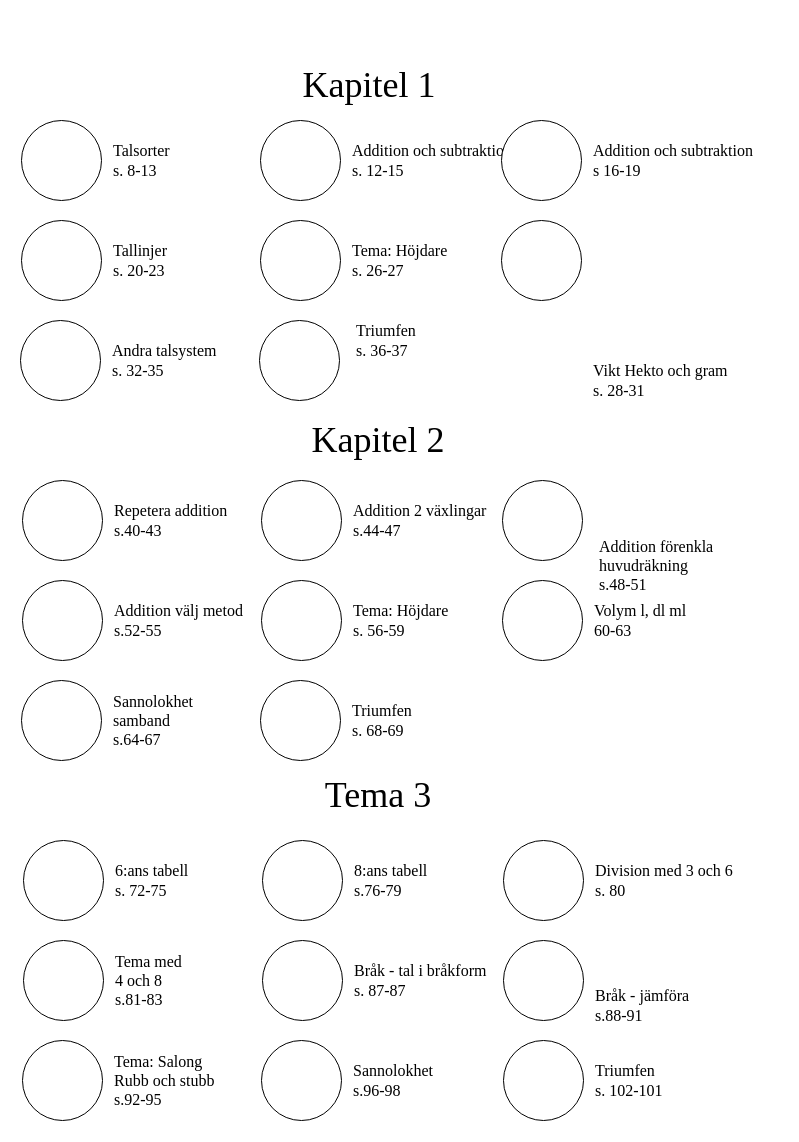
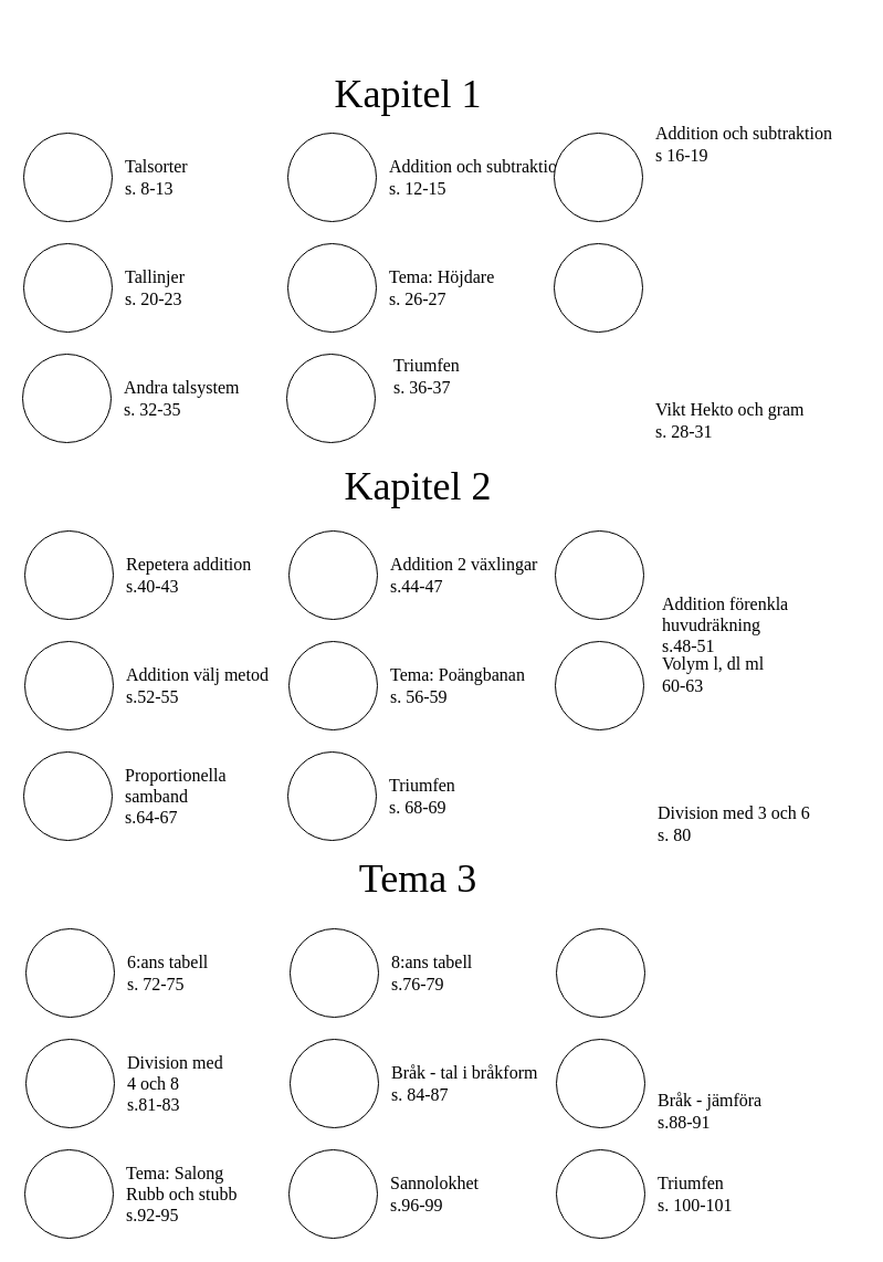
- <mxCell id="8" value="&lt;font face=&quot;Comic Sans MS&quot; style=&quot;font-size: 16px;&quot;&gt;Addition och subtraktion &lt;br&gt;s 16-19&lt;/font&gt;" style="text;html=1;align=left;verticalAlign=middle;whiteSpace=wrap;rounded=0;" vertex="1" parent="1"><mxGeometry x="591" y="145" width="180" height="30" as="geometry" /></mxCell>
+ <mxCell id="8" value="&lt;font face=&quot;Comic Sans MS&quot; style=&quot;font-size: 16px;&quot;&gt;Addition och subtraktion &lt;br&gt;s 16-19&lt;/font&gt;" style="text;html=1;align=left;verticalAlign=middle;whiteSpace=wrap;rounded=0;" vertex="1" parent="1"><mxGeometry x="591" y="115" width="180" height="30" as="geometry" /></mxCell>
- <mxCell id="29" value="&lt;font face=&quot;Comic Sans MS&quot;&gt;&lt;span style=&quot;font-size: 16px;&quot;&gt;Tema: Höjdare&lt;br&gt;s. 56-59&lt;/span&gt;&lt;/font&gt;" style="text;html=1;align=left;verticalAlign=middle;whiteSpace=wrap;rounded=0;" vertex="1" parent="1"><mxGeometry x="351" y="605" width="180" height="30" as="geometry" /></mxCell>
+ <mxCell id="29" value="&lt;font face=&quot;Comic Sans MS&quot;&gt;&lt;span style=&quot;font-size: 16px;&quot;&gt;Tema: Poängbanan&lt;br&gt;s. 56-59&lt;/span&gt;&lt;/font&gt;" style="text;html=1;align=left;verticalAlign=middle;whiteSpace=wrap;rounded=0;" vertex="1" parent="1"><mxGeometry x="351" y="605" width="180" height="30" as="geometry" /></mxCell>
- <mxCell id="31" value="&lt;font face=&quot;Comic Sans MS&quot;&gt;&lt;span style=&quot;font-size: 16px;&quot;&gt;Volym l, dl ml&lt;br&gt;60-63&lt;/span&gt;&lt;/font&gt;" style="text;html=1;align=left;verticalAlign=middle;whiteSpace=wrap;rounded=0;" vertex="1" parent="1"><mxGeometry x="592" y="605" width="180" height="30" as="geometry" /></mxCell>
+ <mxCell id="31" value="&lt;font face=&quot;Comic Sans MS&quot;&gt;&lt;span style=&quot;font-size: 16px;&quot;&gt;Volym l, dl ml&lt;br&gt;60-63&lt;/span&gt;&lt;/font&gt;" style="text;html=1;align=left;verticalAlign=middle;whiteSpace=wrap;rounded=0;" vertex="1" parent="1"><mxGeometry x="597" y="595" width="180" height="30" as="geometry" /></mxCell>
- <mxCell id="33" value="&lt;font face=&quot;Comic Sans MS&quot;&gt;&lt;span style=&quot;font-size: 16px;&quot;&gt;Sannolokhet &lt;br&gt;samband&lt;br&gt;s.64-67&lt;/span&gt;&lt;/font&gt;" style="text;html=1;align=left;verticalAlign=middle;whiteSpace=wrap;rounded=0;" vertex="1" parent="1"><mxGeometry x="111" y="705" width="180" height="30" as="geometry" /></mxCell>
+ <mxCell id="33" value="&lt;font face=&quot;Comic Sans MS&quot;&gt;&lt;span style=&quot;font-size: 16px;&quot;&gt;Proportionella &lt;br&gt;samband&lt;br&gt;s.64-67&lt;/span&gt;&lt;/font&gt;" style="text;html=1;align=left;verticalAlign=middle;whiteSpace=wrap;rounded=0;" vertex="1" parent="1"><mxGeometry x="111" y="705" width="180" height="30" as="geometry" /></mxCell>
- <mxCell id="42" value="&lt;font face=&quot;Comic Sans MS&quot;&gt;&lt;span style=&quot;font-size: 16px;&quot;&gt;Division med 3 och 6&lt;br&gt;s. 80&lt;/span&gt;&lt;/font&gt;" style="text;html=1;align=left;verticalAlign=middle;whiteSpace=wrap;rounded=0;" vertex="1" parent="1"><mxGeometry x="593" y="865" width="180" height="30" as="geometry" /></mxCell>
+ <mxCell id="42" value="&lt;font face=&quot;Comic Sans MS&quot;&gt;&lt;span style=&quot;font-size: 16px;&quot;&gt;Division med 3 och 6&lt;br&gt;s. 80&lt;/span&gt;&lt;/font&gt;" style="text;html=1;align=left;verticalAlign=middle;whiteSpace=wrap;rounded=0;" vertex="1" parent="1"><mxGeometry x="593" y="730" width="180" height="30" as="geometry" /></mxCell>
- <mxCell id="44" value="&lt;font face=&quot;Comic Sans MS&quot;&gt;&lt;span style=&quot;font-size: 16px;&quot;&gt;Tema med &lt;br&gt;4 och 8&lt;br&gt;s.81-83&lt;/span&gt;&lt;/font&gt;" style="text;html=1;align=left;verticalAlign=middle;whiteSpace=wrap;rounded=0;" vertex="1" parent="1"><mxGeometry x="113" y="965" width="180" height="30" as="geometry" /></mxCell>
+ <mxCell id="44" value="&lt;font face=&quot;Comic Sans MS&quot;&gt;&lt;span style=&quot;font-size: 16px;&quot;&gt;Division med &lt;br&gt;4 och 8&lt;br&gt;s.81-83&lt;/span&gt;&lt;/font&gt;" style="text;html=1;align=left;verticalAlign=middle;whiteSpace=wrap;rounded=0;" vertex="1" parent="1"><mxGeometry x="113" y="965" width="180" height="30" as="geometry" /></mxCell>
- <mxCell id="46" value="&lt;font face=&quot;Comic Sans MS&quot;&gt;&lt;span style=&quot;font-size: 16px;&quot;&gt;Bråk - tal i bråkform&lt;br&gt;s. 87-87&lt;/span&gt;&lt;/font&gt;" style="text;html=1;align=left;verticalAlign=middle;whiteSpace=wrap;rounded=0;" vertex="1" parent="1"><mxGeometry x="352" y="965" width="180" height="30" as="geometry" /></mxCell>
+ <mxCell id="46" value="&lt;font face=&quot;Comic Sans MS&quot;&gt;&lt;span style=&quot;font-size: 16px;&quot;&gt;Bråk - tal i bråkform&lt;br&gt;s. 84-87&lt;/span&gt;&lt;/font&gt;" style="text;html=1;align=left;verticalAlign=middle;whiteSpace=wrap;rounded=0;" vertex="1" parent="1"><mxGeometry x="352" y="965" width="180" height="30" as="geometry" /></mxCell>
- <mxCell id="52" value="&lt;font face=&quot;Comic Sans MS&quot;&gt;&lt;span style=&quot;font-size: 16px;&quot;&gt;Sannolokhet&lt;br&gt;s.96-98&lt;/span&gt;&lt;/font&gt;" style="text;html=1;align=left;verticalAlign=middle;whiteSpace=wrap;rounded=0;" vertex="1" parent="1"><mxGeometry x="351" y="1065" width="180" height="30" as="geometry" /></mxCell>
+ <mxCell id="52" value="&lt;font face=&quot;Comic Sans MS&quot;&gt;&lt;span style=&quot;font-size: 16px;&quot;&gt;Sannolokhet&lt;br&gt;s.96-99&lt;/span&gt;&lt;/font&gt;" style="text;html=1;align=left;verticalAlign=middle;whiteSpace=wrap;rounded=0;" vertex="1" parent="1"><mxGeometry x="351" y="1065" width="180" height="30" as="geometry" /></mxCell>
- <mxCell id="54" value="&lt;font face=&quot;Comic Sans MS&quot;&gt;&lt;span style=&quot;font-size: 16px;&quot;&gt;Triumfen&lt;br&gt;s. 102-101&lt;/span&gt;&lt;/font&gt;" style="text;html=1;align=left;verticalAlign=middle;whiteSpace=wrap;rounded=0;" vertex="1" parent="1"><mxGeometry x="593" y="1065" width="180" height="30" as="geometry" /></mxCell>
+ <mxCell id="54" value="&lt;font face=&quot;Comic Sans MS&quot;&gt;&lt;span style=&quot;font-size: 16px;&quot;&gt;Triumfen&lt;br&gt;s. 100-101&lt;/span&gt;&lt;/font&gt;" style="text;html=1;align=left;verticalAlign=middle;whiteSpace=wrap;rounded=0;" vertex="1" parent="1"><mxGeometry x="593" y="1065" width="180" height="30" as="geometry" /></mxCell>
